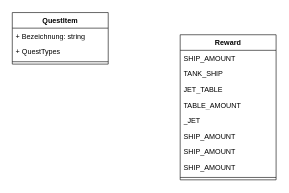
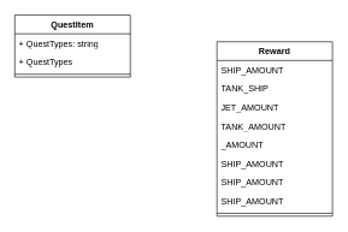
- <mxCell id="3" value="+ Bezeichnung: string" style="text;strokeColor=none;fillColor=none;align=left;verticalAlign=top;spacingLeft=4;spacingRight=4;overflow=hidden;rotatable=0;points=[[0,0.5],[1,0.5]];portConstraint=eastwest;whiteSpace=wrap;html=1;" vertex="1" parent="2"><mxGeometry y="26" width="160" height="26" as="geometry" /></mxCell>
+ <mxCell id="3" value="+ QuestTypes: string" style="text;strokeColor=none;fillColor=none;align=left;verticalAlign=top;spacingLeft=4;spacingRight=4;overflow=hidden;rotatable=0;points=[[0,0.5],[1,0.5]];portConstraint=eastwest;whiteSpace=wrap;html=1;" vertex="1" parent="2"><mxGeometry y="26" width="160" height="26" as="geometry" /></mxCell>
- <mxCell id="9" value="JET_TABLE" style="text;strokeColor=none;fillColor=none;align=left;verticalAlign=top;spacingLeft=4;spacingRight=4;overflow=hidden;rotatable=0;points=[[0,0.5],[1,0.5]];portConstraint=eastwest;whiteSpace=wrap;html=1;" vertex="1" parent="6"><mxGeometry y="78" width="160" height="26" as="geometry" /></mxCell>
+ <mxCell id="9" value="JET_AMOUNT" style="text;strokeColor=none;fillColor=none;align=left;verticalAlign=top;spacingLeft=4;spacingRight=4;overflow=hidden;rotatable=0;points=[[0,0.5],[1,0.5]];portConstraint=eastwest;whiteSpace=wrap;html=1;" vertex="1" parent="6"><mxGeometry y="78" width="160" height="26" as="geometry" /></mxCell>
- <mxCell id="10" value="TABLE_AMOUNT" style="text;strokeColor=none;fillColor=none;align=left;verticalAlign=top;spacingLeft=4;spacingRight=4;overflow=hidden;rotatable=0;points=[[0,0.5],[1,0.5]];portConstraint=eastwest;whiteSpace=wrap;html=1;" vertex="1" parent="6"><mxGeometry y="104" width="160" height="26" as="geometry" /></mxCell>
+ <mxCell id="10" value="TANK_AMOUNT" style="text;strokeColor=none;fillColor=none;align=left;verticalAlign=top;spacingLeft=4;spacingRight=4;overflow=hidden;rotatable=0;points=[[0,0.5],[1,0.5]];portConstraint=eastwest;whiteSpace=wrap;html=1;" vertex="1" parent="6"><mxGeometry y="104" width="160" height="26" as="geometry" /></mxCell>
- <mxCell id="11" value="_JET" style="text;strokeColor=none;fillColor=none;align=left;verticalAlign=top;spacingLeft=4;spacingRight=4;overflow=hidden;rotatable=0;points=[[0,0.5],[1,0.5]];portConstraint=eastwest;whiteSpace=wrap;html=1;" vertex="1" parent="6"><mxGeometry y="130" width="160" height="26" as="geometry" /></mxCell>
+ <mxCell id="11" value="_AMOUNT" style="text;strokeColor=none;fillColor=none;align=left;verticalAlign=top;spacingLeft=4;spacingRight=4;overflow=hidden;rotatable=0;points=[[0,0.5],[1,0.5]];portConstraint=eastwest;whiteSpace=wrap;html=1;" vertex="1" parent="6"><mxGeometry y="130" width="160" height="26" as="geometry" /></mxCell>
